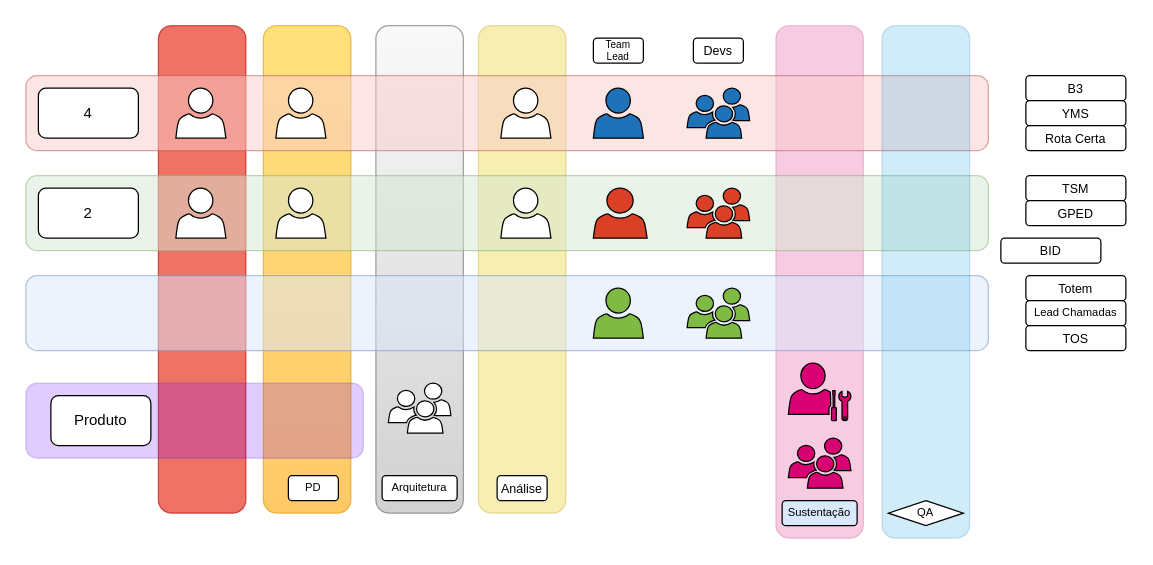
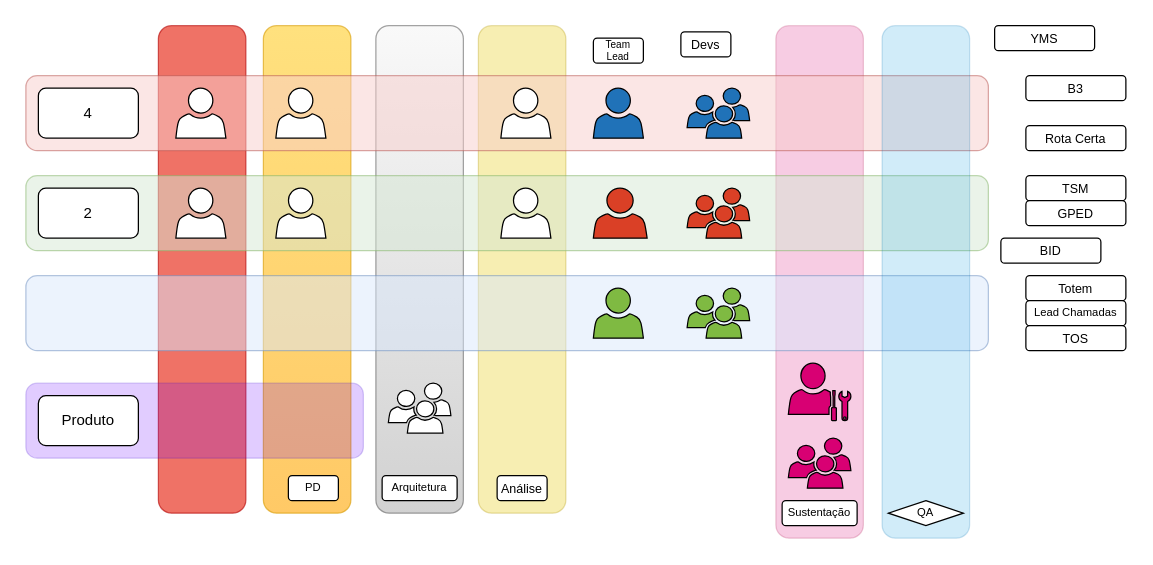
- <mxCell id="18" value="Devs" style="rounded=1;whiteSpace=wrap;html=1;fontSize=10;" parent="1" vertex="1"><mxGeometry x="554" y="30" width="40" height="20" as="geometry" /></mxCell>
+ <mxCell id="18" value="Devs" style="rounded=1;whiteSpace=wrap;html=1;fontSize=10;" parent="1" vertex="1"><mxGeometry x="544" y="25" width="40" height="20" as="geometry" /></mxCell>
- <mxCell id="24" value="YMS" style="rounded=1;whiteSpace=wrap;html=1;fontSize=10;" parent="1" vertex="1"><mxGeometry x="820" y="80" width="80" height="20" as="geometry" /></mxCell>
+ <mxCell id="24" value="YMS" style="rounded=1;whiteSpace=wrap;html=1;fontSize=10;" parent="1" vertex="1"><mxGeometry x="795" y="20" width="80" height="20" as="geometry" /></mxCell>
- <mxCell id="33" value="Produto" style="rounded=1;whiteSpace=wrap;html=1;fillColor=#FFFFFF;" parent="1" vertex="1"><mxGeometry x="40" y="316" width="80" height="40" as="geometry" /></mxCell>
+ <mxCell id="33" value="Produto" style="rounded=1;whiteSpace=wrap;html=1;fillColor=#FFFFFF;" parent="1" vertex="1"><mxGeometry x="30" y="316" width="80" height="40" as="geometry" /></mxCell>
- <mxCell id="31" value="Sustentação" style="rounded=1;whiteSpace=wrap;html=1;fillColor=#dae8fc;fontSize=9;" parent="1" vertex="1"><mxGeometry x="625" y="400" width="60" height="20" as="geometry" /></mxCell>
+ <mxCell id="31" value="Sustentação" style="rounded=1;whiteSpace=wrap;html=1;fillColor=#FFFFFF;fontSize=9;" parent="1" vertex="1"><mxGeometry x="625" y="400" width="60" height="20" as="geometry" /></mxCell>
